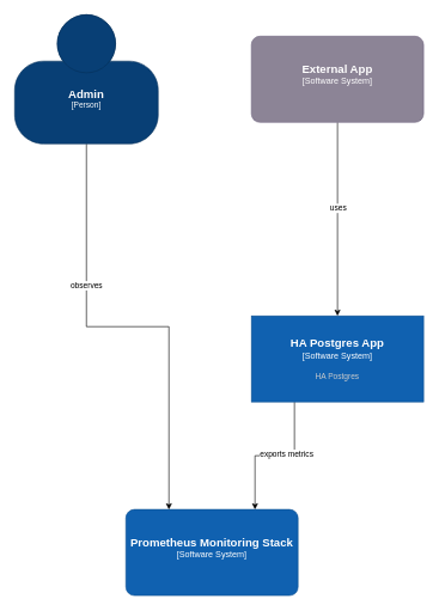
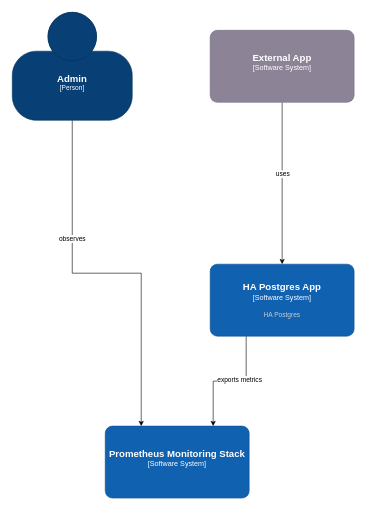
- <mxCell id="7" value="&lt;font style=&quot;font-size: 16px&quot;&gt;&lt;b&gt;HA Postgres App&lt;/b&gt;&lt;/font&gt;&lt;div&gt;[Software System]&lt;/div&gt;&lt;br&gt;&lt;div&gt;&lt;font style=&quot;font-size: 11px&quot;&gt;&lt;font color=&quot;#cccccc&quot;&gt;HA Postgres&lt;/font&gt;&lt;/div&gt;" style="whiteSpace=wrap;html=1;labelBackgroundColor=none;fillColor=#1061B0;fontColor=#ffffff;align=center;arcSize=10;strokeColor=#0D5091;metaEdit=1;resizable=0;points=[[0.25,0,0],[0.5,0,0],[0.75,0,0],[1,0.25,0],[1,0.5,0],[1,0.75,0],[0.75,1,0],[0.5,1,0],[0.25,1,0],[0,0.75,0],[0,0.5,0],[0,0.25,0]];rounded=0;" parent="1" vertex="1"><mxGeometry x="350" y="440" width="240" height="120" as="geometry" /></mxCell>
+ <mxCell id="7" value="&lt;font style=&quot;font-size: 16px&quot;&gt;&lt;b&gt;HA Postgres App&lt;/b&gt;&lt;/font&gt;&lt;div&gt;[Software System]&lt;/div&gt;&lt;br&gt;&lt;div&gt;&lt;font style=&quot;font-size: 11px&quot;&gt;&lt;font color=&quot;#cccccc&quot;&gt;HA Postgres&lt;/font&gt;&lt;/div&gt;" style="rounded=1;whiteSpace=wrap;html=1;labelBackgroundColor=none;fillColor=#1061B0;fontColor=#ffffff;align=center;arcSize=10;strokeColor=#0D5091;metaEdit=1;resizable=0;points=[[0.25,0,0],[0.5,0,0],[0.75,0,0],[1,0.25,0],[1,0.5,0],[1,0.75,0],[0.75,1,0],[0.5,1,0],[0.25,1,0],[0,0.75,0],[0,0.5,0],[0,0.25,0]];" parent="1" vertex="1"><mxGeometry x="350" y="440" width="240" height="120" as="geometry" /></mxCell>
